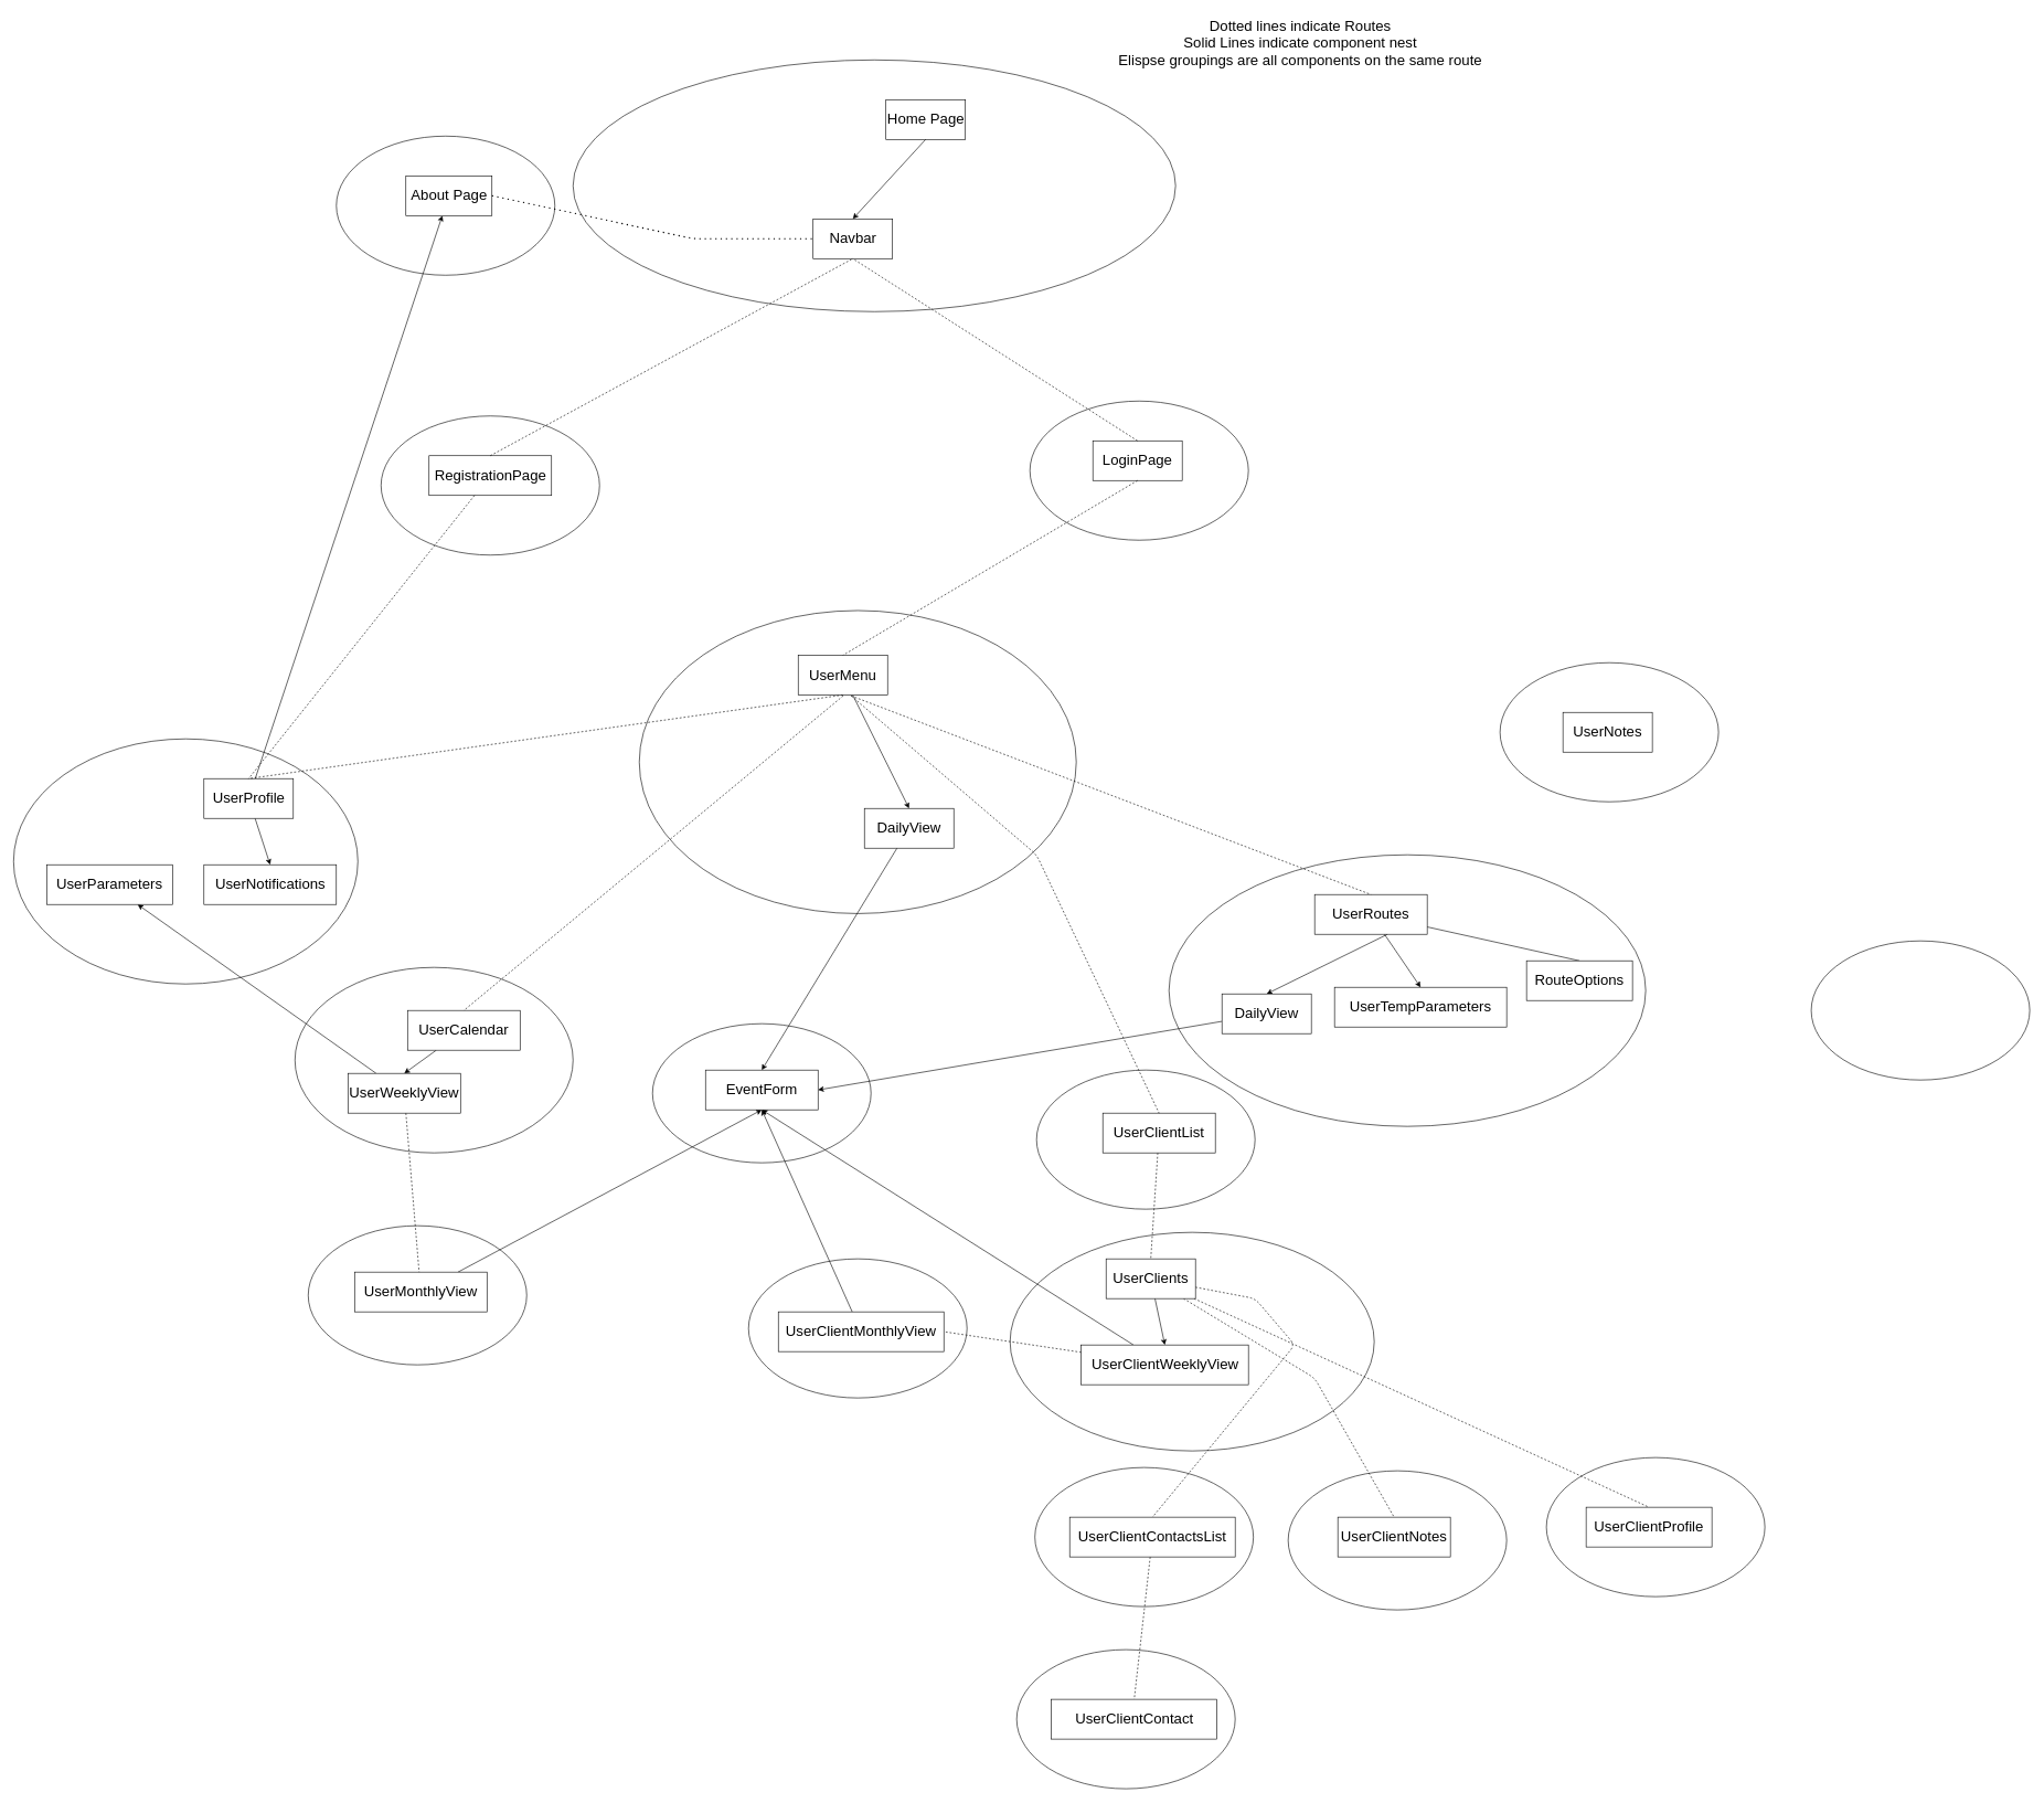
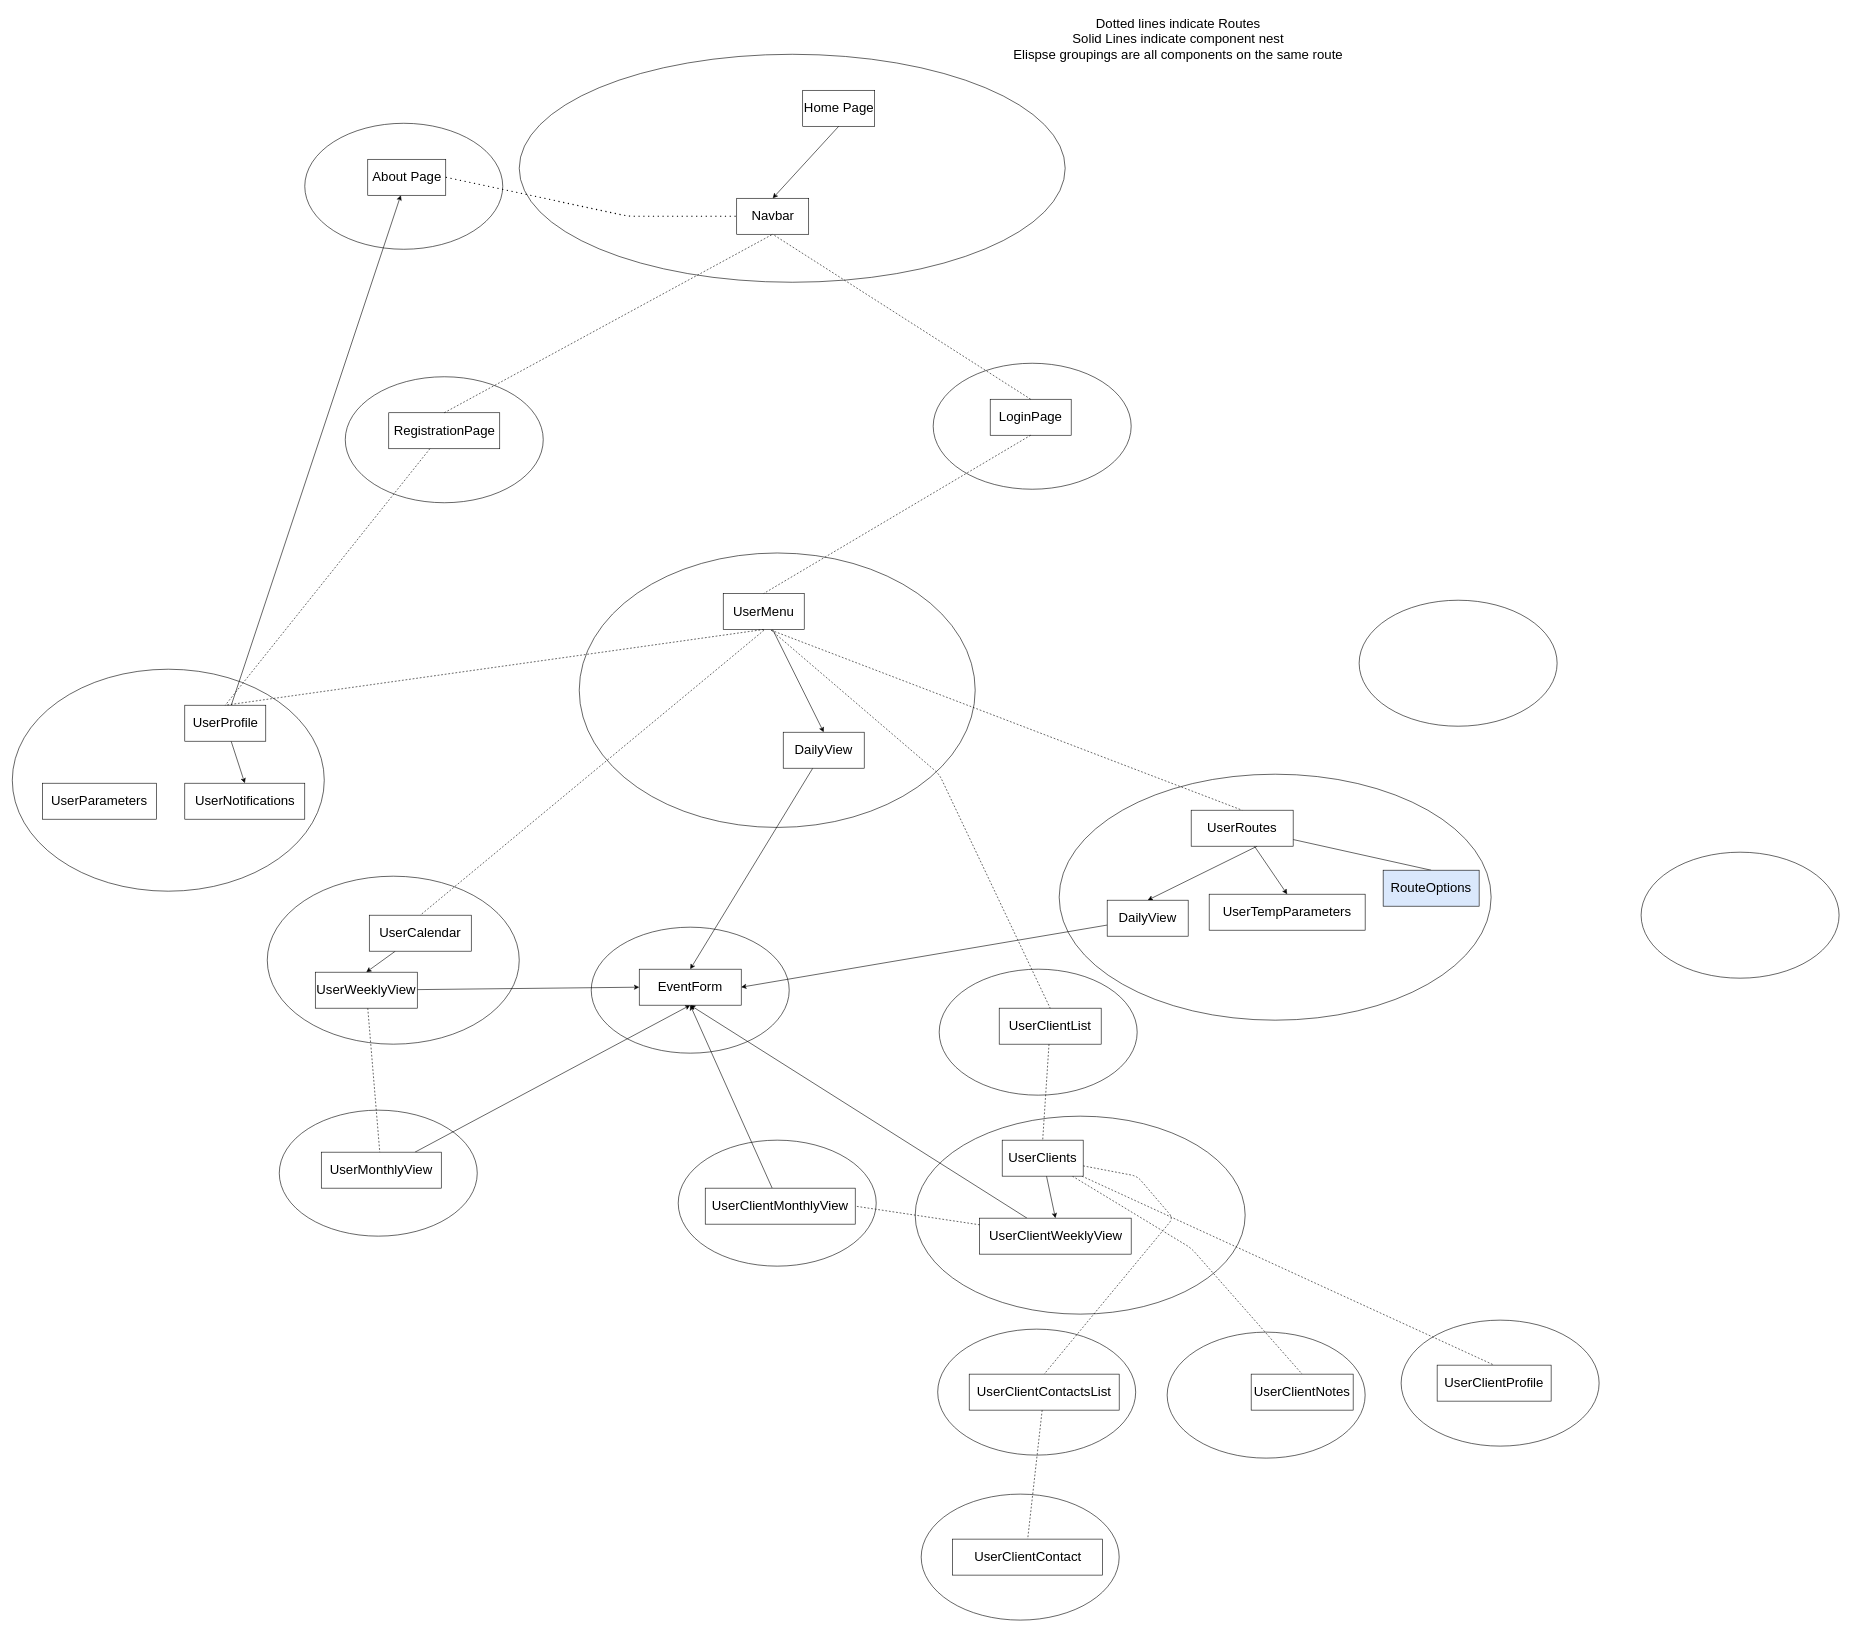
- <mxCell id="42" value="UserNotes" style="whiteSpace=wrap;html=1;shadow=0;fontSize=22;" vertex="1" parent="1"><mxGeometry x="2360" y="1075" width="135" height="60" as="geometry" /></mxCell>
- <mxCell id="79" value="RouteOptions" style="whiteSpace=wrap;html=1;shadow=0;fontSize=22;" vertex="1" parent="1"><mxGeometry x="2305" y="1450" width="160" height="60" as="geometry" /></mxCell>
+ <mxCell id="79" value="RouteOptions" style="whiteSpace=wrap;html=1;shadow=0;fontSize=22;fillColor=#dae8fc;" vertex="1" parent="1"><mxGeometry x="2305" y="1450" width="160" height="60" as="geometry" /></mxCell>
- <mxCell id="71" style="edgeStyle=none;html=1;endArrow=classic;endFill=1;" edge="1" parent="1" source="72" target="73"><mxGeometry relative="1" as="geometry" /></mxCell>
+ <mxCell id="71" style="edgeStyle=none;html=1;entryX=0;entryY=0.5;entryDx=0;entryDy=0;endArrow=classic;endFill=1;" edge="1" parent="1" source="72" target="66"><mxGeometry relative="1" as="geometry" /></mxCell>
- <mxCell id="54" value="UserClientNotes" style="whiteSpace=wrap;html=1;shadow=0;fontSize=22;" vertex="1" parent="1"><mxGeometry x="2020" y="2290" width="170" height="60" as="geometry" /></mxCell>
+ <mxCell id="54" value="UserClientNotes" style="whiteSpace=wrap;html=1;shadow=0;fontSize=22;" vertex="1" parent="1"><mxGeometry x="2085" y="2290" width="170" height="60" as="geometry" /></mxCell>
